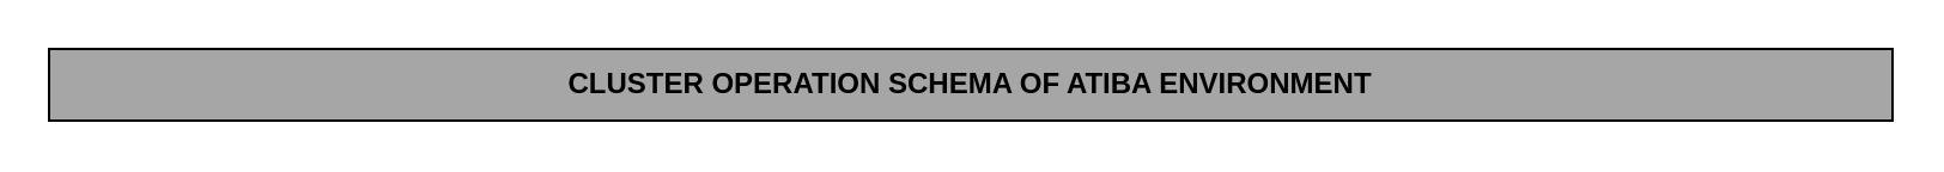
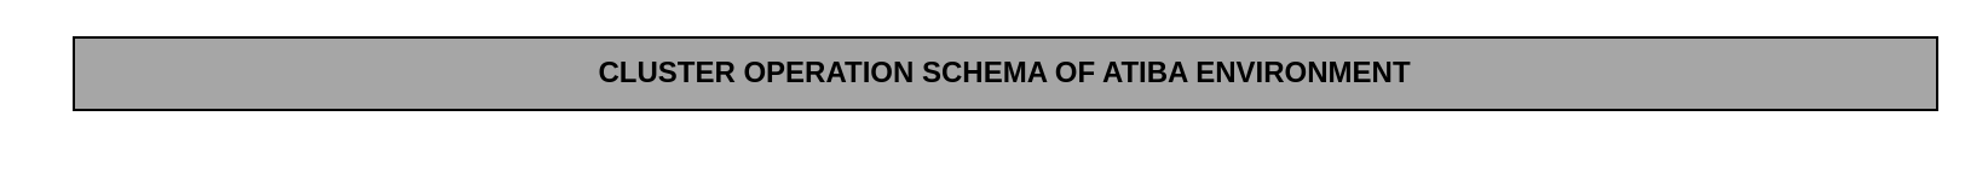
- <mxCell id="2" value="&lt;b&gt;CLUSTER OPERATION SCHEMA OF ATIBA ENVIRONMENT&lt;/b&gt;" style="rounded=0;whiteSpace=wrap;html=1;fillColor=#A6A6A6;" vertex="1" parent="1"><mxGeometry x="20" y="20" width="770" height="30" as="geometry" /></mxCell>
+ <mxCell id="2" value="&lt;b&gt;CLUSTER OPERATION SCHEMA OF ATIBA ENVIRONMENT&lt;/b&gt;" style="rounded=0;whiteSpace=wrap;html=1;fillColor=#A6A6A6;" vertex="1" parent="1"><mxGeometry x="30" y="15" width="770" height="30" as="geometry" /></mxCell>
